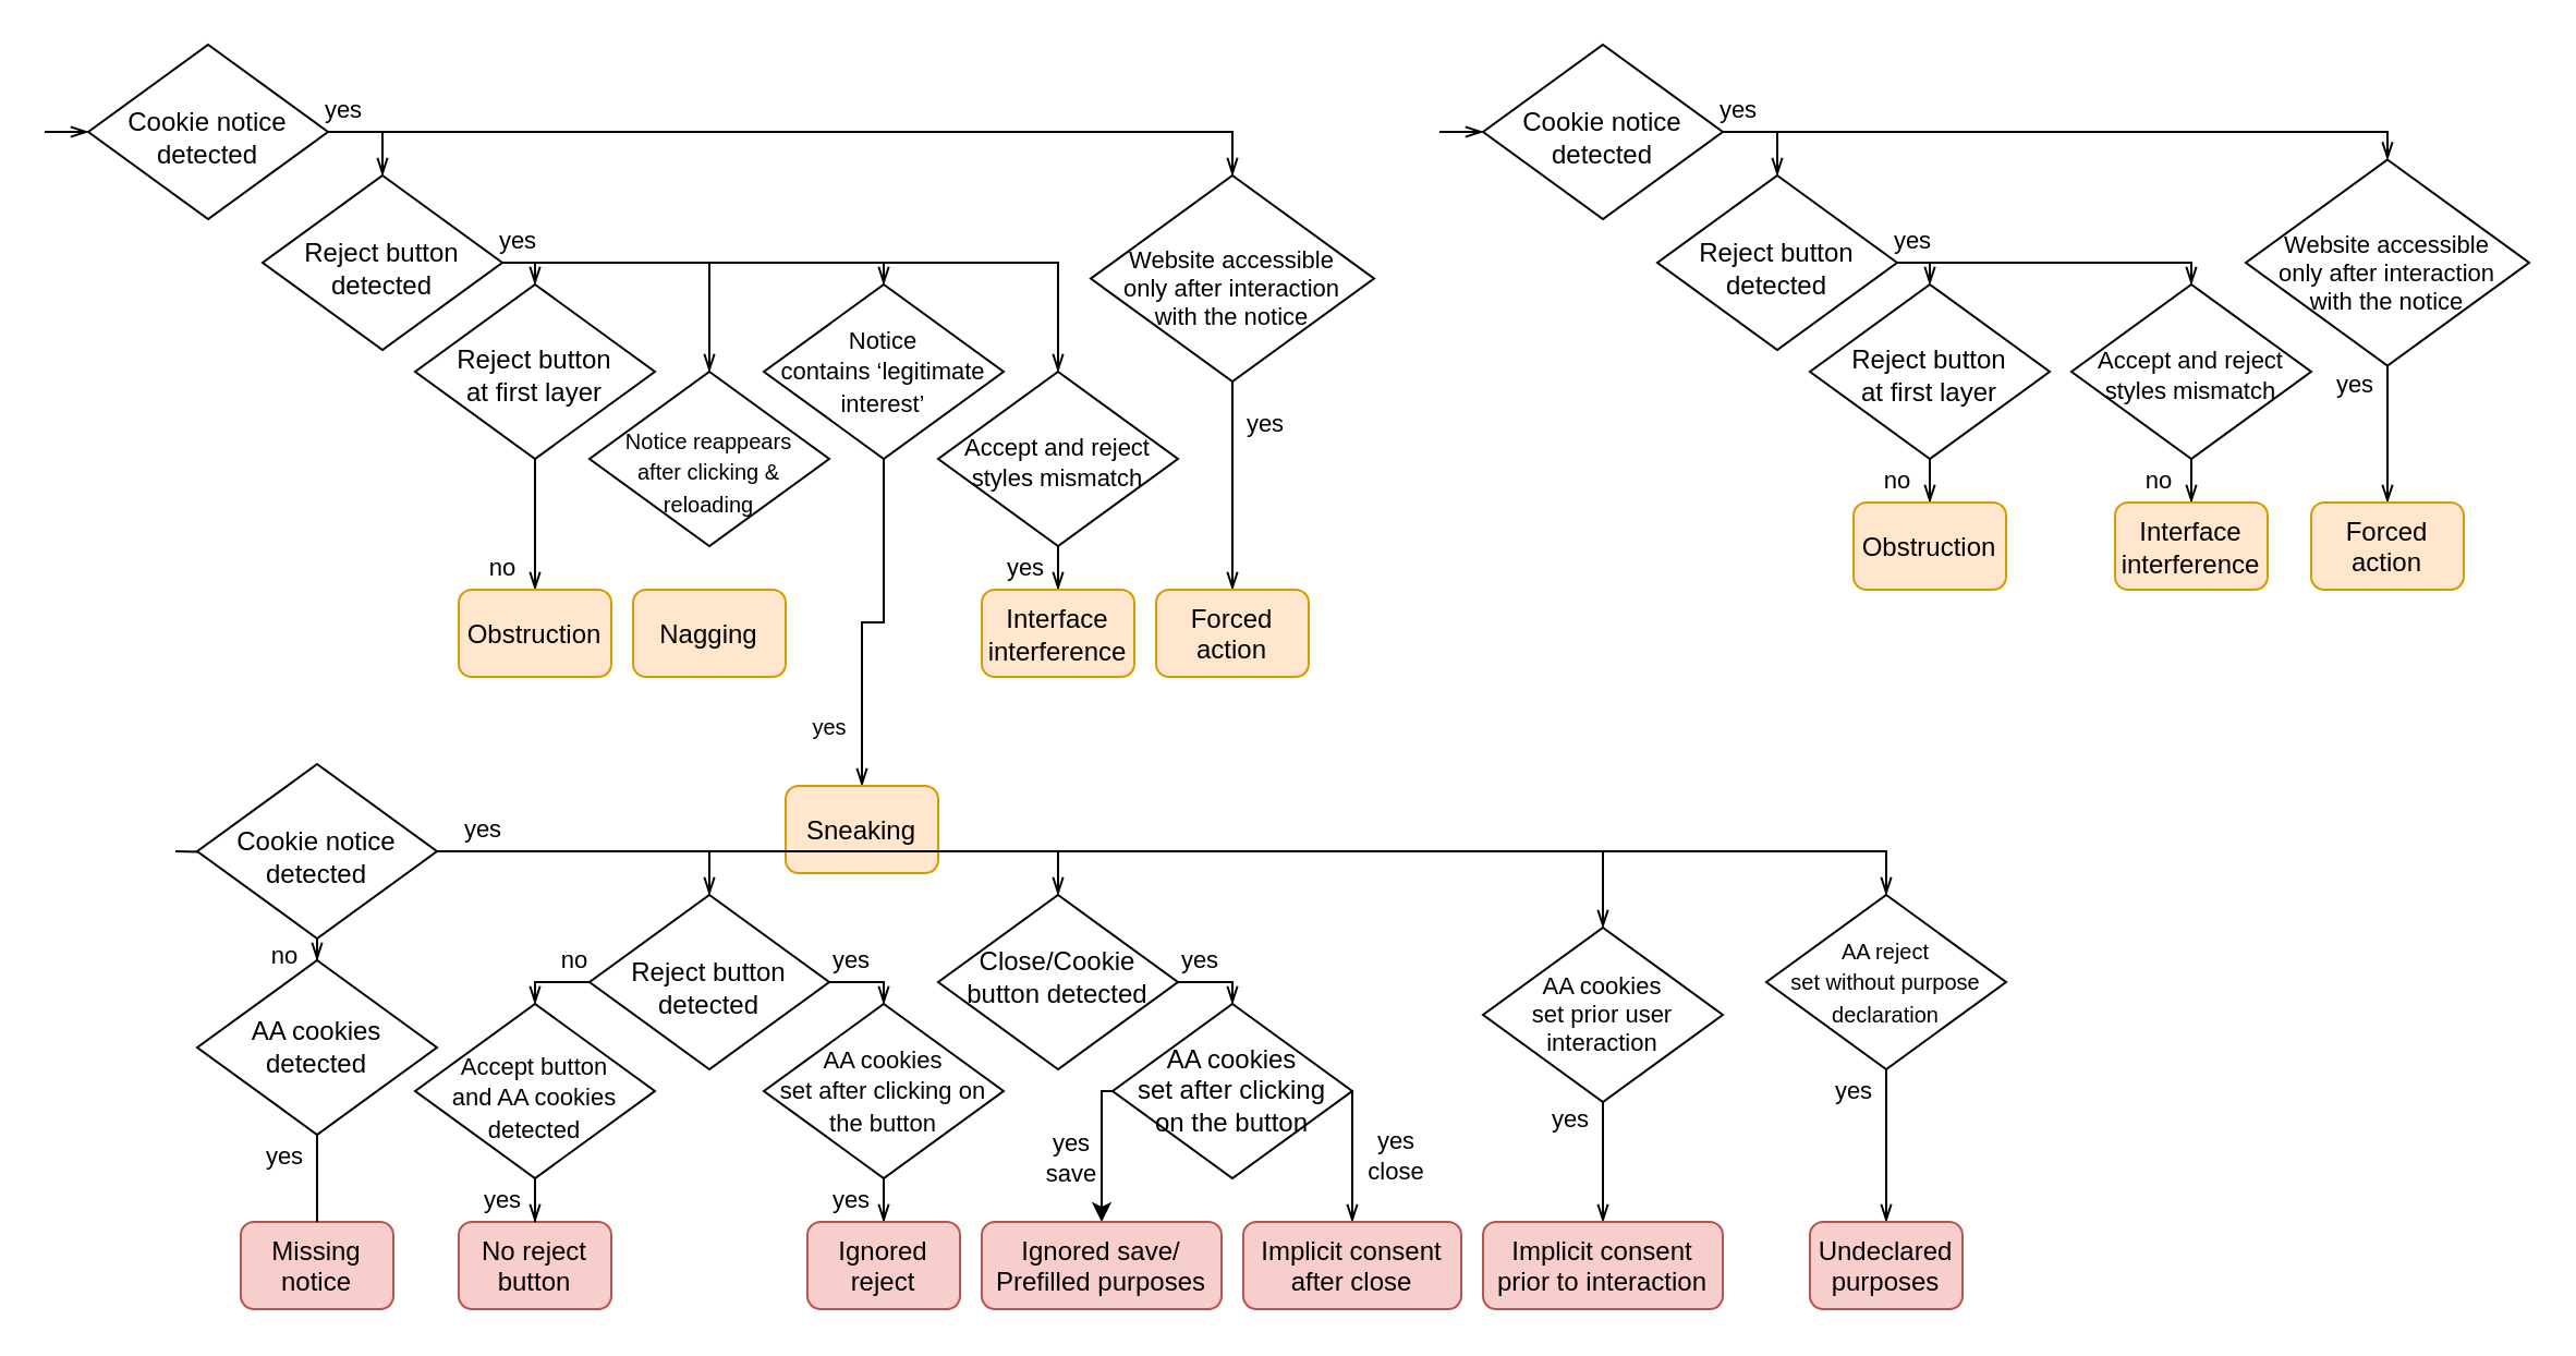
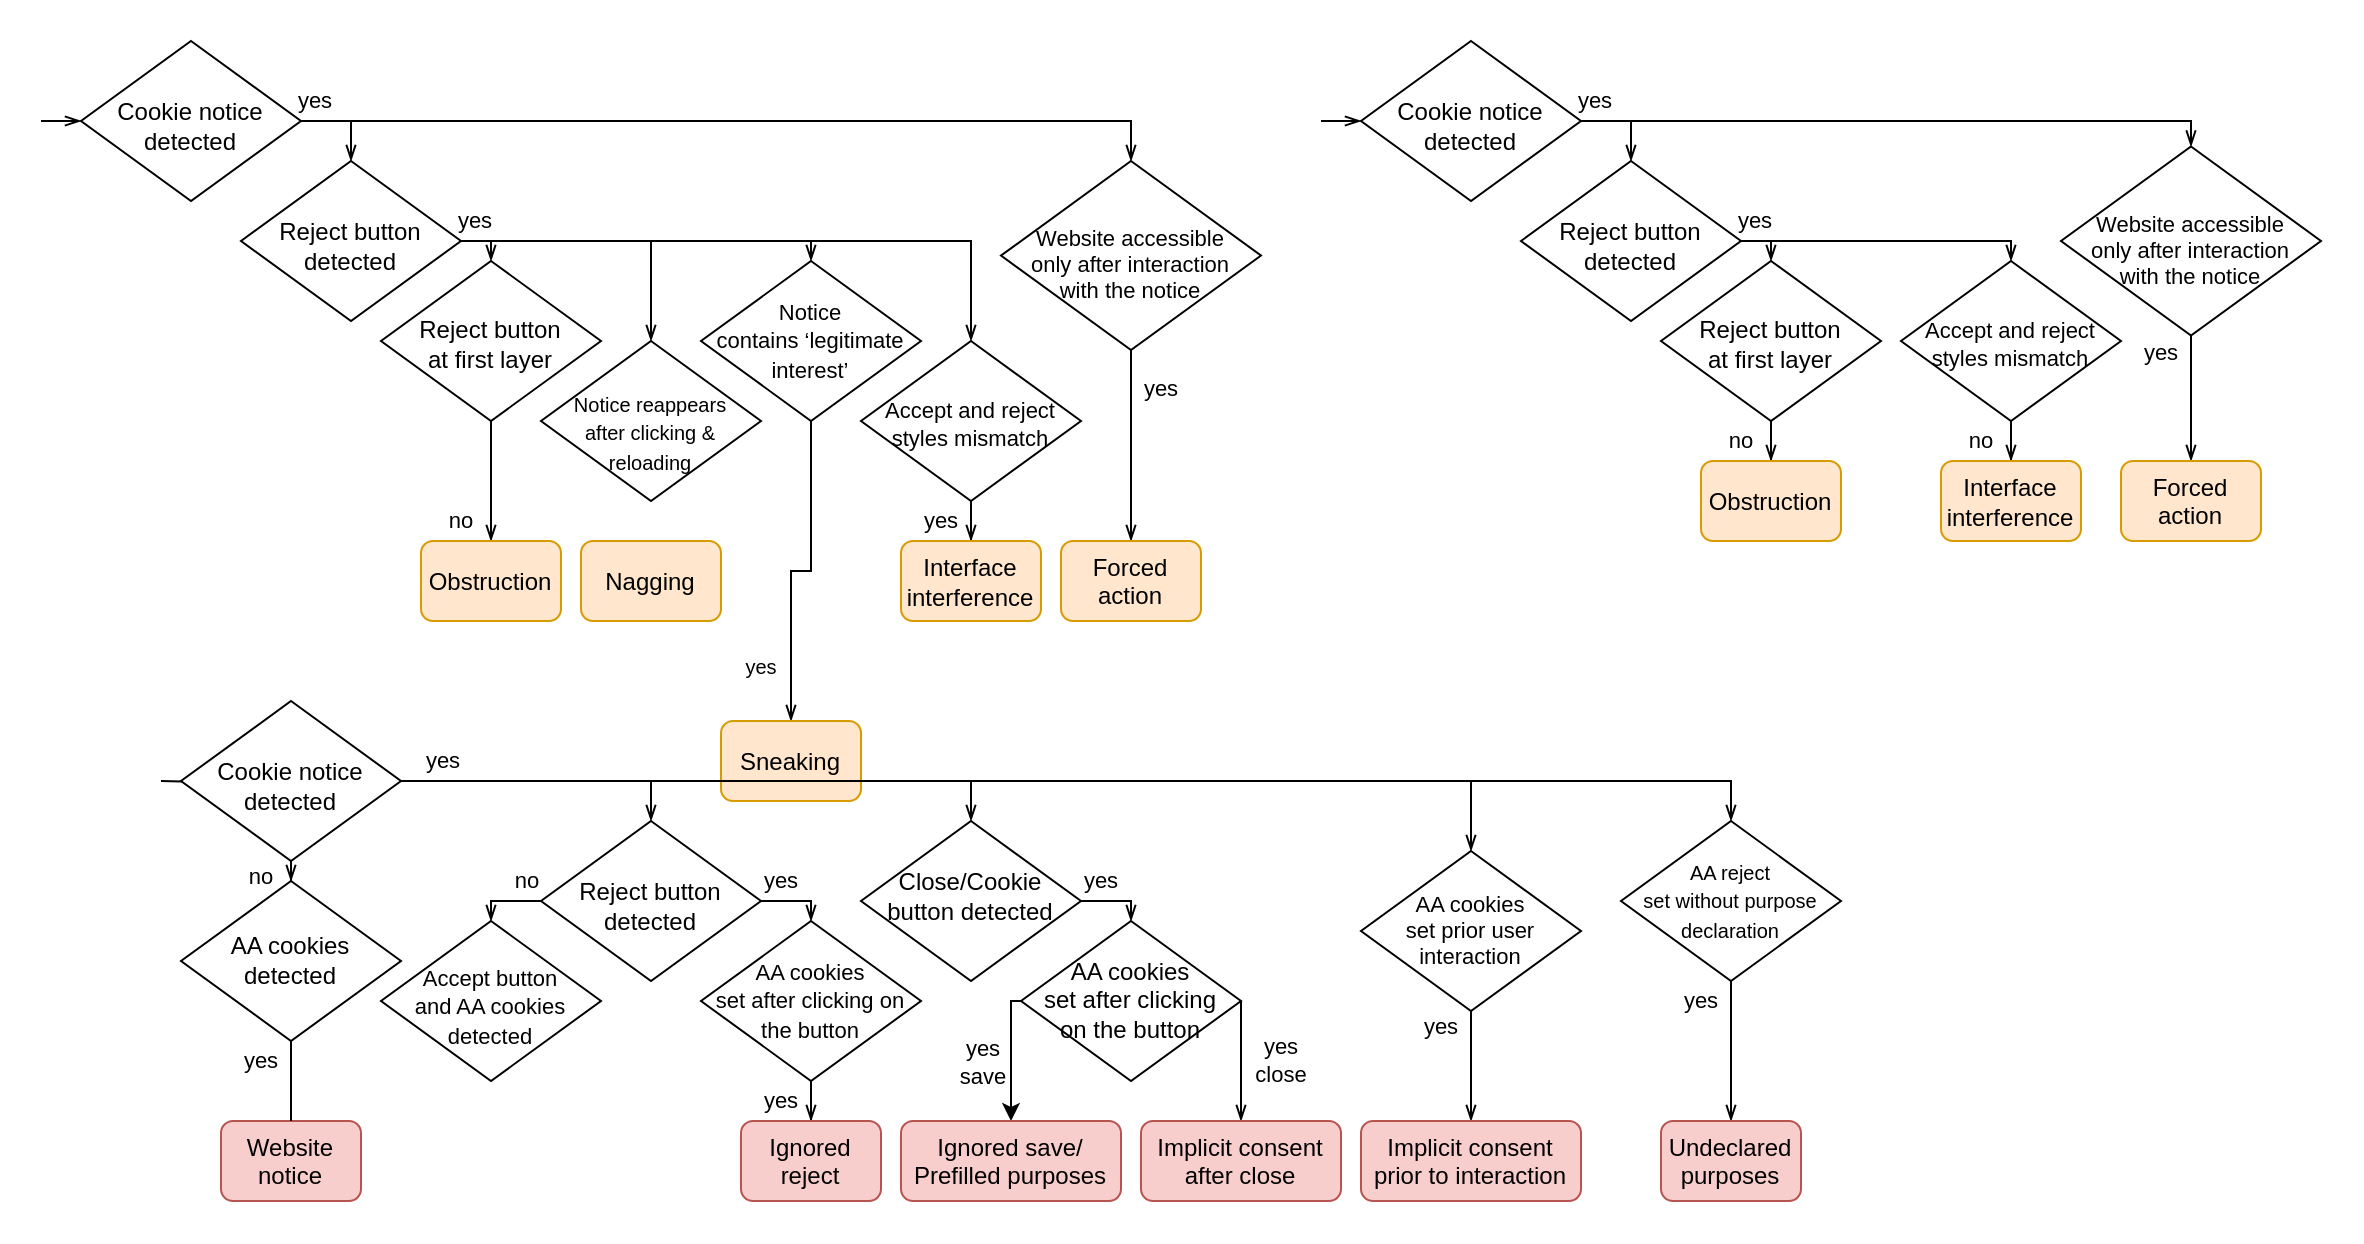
- <mxCell id="54" value="yes" style="edgeStyle=orthogonalEdgeStyle;rounded=0;orthogonalLoop=1;jettySize=auto;html=1;labelBorderColor=none;endArrow=openThin;endFill=0;" edge="1" parent="1" source="55" target="53"><mxGeometry x="0.667" y="-15" relative="1" as="geometry"><mxPoint as="offset" /></mxGeometry></mxCell>
- <mxCell id="53" value="No reject&lt;br&gt;button" style="rounded=1;whiteSpace=wrap;html=1;shadow=0;strokeWidth=1;spacing=6;spacingTop=-4;fillColor=#f8cecc;strokeColor=#b85450;verticalAlign=top;" vertex="1" parent="1"><mxGeometry x="210" y="560" width="70" height="40" as="geometry" /></mxCell>
- <mxCell id="49" value="Missing &lt;br&gt;notice" style="rounded=1;whiteSpace=wrap;html=1;shadow=0;strokeWidth=1;spacing=6;spacingTop=-4;fillColor=#f8cecc;strokeColor=#b85450;verticalAlign=top;" vertex="1" parent="1"><mxGeometry x="110" y="560" width="70" height="40" as="geometry" /></mxCell>
+ <mxCell id="49" value="Website &lt;br&gt;notice" style="rounded=1;whiteSpace=wrap;html=1;shadow=0;strokeWidth=1;spacing=6;spacingTop=-4;fillColor=#f8cecc;strokeColor=#b85450;verticalAlign=top;" vertex="1" parent="1"><mxGeometry x="110" y="560" width="70" height="40" as="geometry" /></mxCell>
